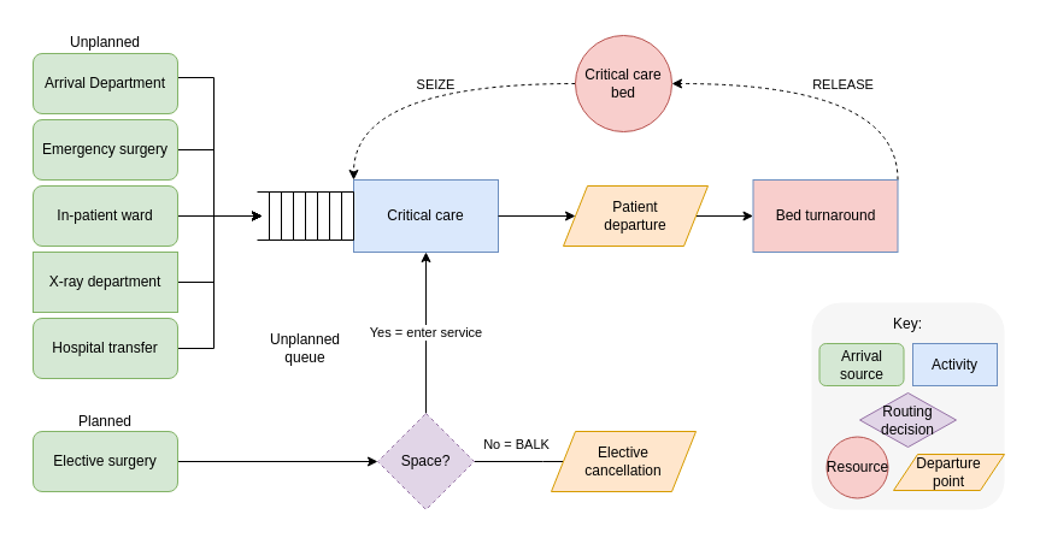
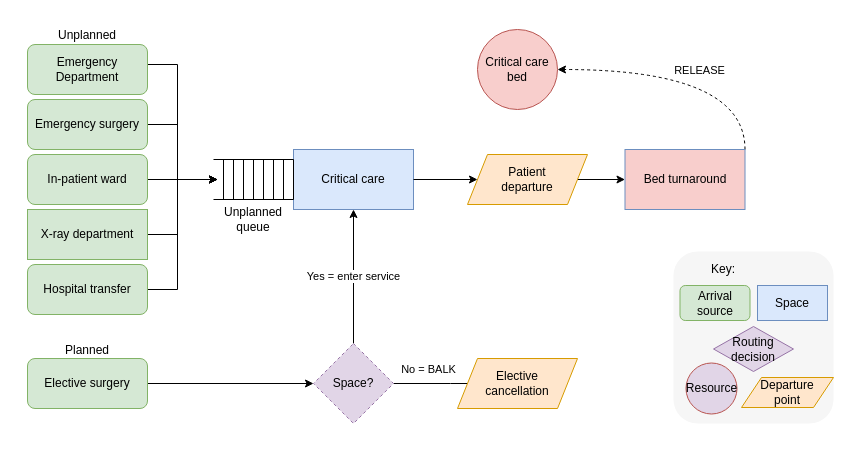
- <mxCell id="4" value="Arrival Department" style="rounded=1;whiteSpace=wrap;html=1;fillColor=#D5E8D4;strokeColor=#82B366;" parent="1" vertex="1"><mxGeometry x="27" y="44" width="120" height="50" as="geometry" /></mxCell>
+ <mxCell id="4" value="Emergency Department" style="rounded=1;whiteSpace=wrap;html=1;fillColor=#D5E8D4;strokeColor=#82B366;" parent="1" vertex="1"><mxGeometry x="27" y="44" width="120" height="50" as="geometry" /></mxCell>
- <mxCell id="16" style="edgeStyle=orthogonalEdgeStyle;rounded=0;orthogonalLoop=1;jettySize=auto;html=1;exitX=0;exitY=0.5;exitDx=0;exitDy=0;entryX=0;entryY=0;entryDx=0;entryDy=0;curved=1;dashed=1;" parent="1" source="18" target="15" edge="1"><mxGeometry relative="1" as="geometry" /></mxCell>
- <mxCell id="17" value="SEIZE" style="edgeLabel;html=1;align=center;verticalAlign=middle;resizable=0;points=[];" parent="16" vertex="1" connectable="0"><mxGeometry x="-0.221" y="14" relative="1" as="geometry"><mxPoint x="-14" y="-14" as="offset" /></mxGeometry></mxCell>
- <mxCell id="46" value="Key:" style="text;html=1;align=center;verticalAlign=middle;whiteSpace=wrap;rounded=0;" vertex="1" parent="1"><mxGeometry x="723" y="259" width="60" height="20" as="geometry" /></mxCell>
+ <mxCell id="46" value="Key:" style="text;html=1;align=center;verticalAlign=middle;whiteSpace=wrap;rounded=0;" vertex="1" parent="1"><mxGeometry x="693" y="259" width="60" height="20" as="geometry" /></mxCell>
- <mxCell id="39" value="Unplanned queue" style="text;html=1;align=center;verticalAlign=middle;whiteSpace=wrap;rounded=0;" parent="1" vertex="1"><mxGeometry x="223" y="274" width="60" height="30" as="geometry" /></mxCell>
+ <mxCell id="39" value="Unplanned queue" style="text;html=1;align=center;verticalAlign=middle;whiteSpace=wrap;rounded=0;" parent="1" vertex="1"><mxGeometry x="223" y="204" width="60" height="30" as="geometry" /></mxCell>
- <mxCell id="48" value="Activity" style="rounded=0;whiteSpace=wrap;html=1;fillColor=#dae8fc;strokeColor=#6c8ebf;" vertex="1" parent="1"><mxGeometry x="757" y="285" width="70" height="35" as="geometry" /></mxCell>
+ <mxCell id="48" value="Space" style="rounded=0;whiteSpace=wrap;html=1;fillColor=#dae8fc;strokeColor=#6c8ebf;" vertex="1" parent="1"><mxGeometry x="757" y="285" width="70" height="35" as="geometry" /></mxCell>
- <mxCell id="50" value="Resource" style="ellipse;whiteSpace=wrap;html=1;aspect=fixed;fillColor=#f8cecc;strokeColor=#b85450;" vertex="1" parent="1"><mxGeometry x="685.5" y="362.5" width="51" height="51" as="geometry" /></mxCell>
+ <mxCell id="50" value="Resource" style="ellipse;whiteSpace=wrap;html=1;aspect=fixed;fillColor=#e1d5e7;strokeColor=#b85450;" vertex="1" parent="1"><mxGeometry x="685.5" y="362.5" width="51" height="51" as="geometry" /></mxCell>
